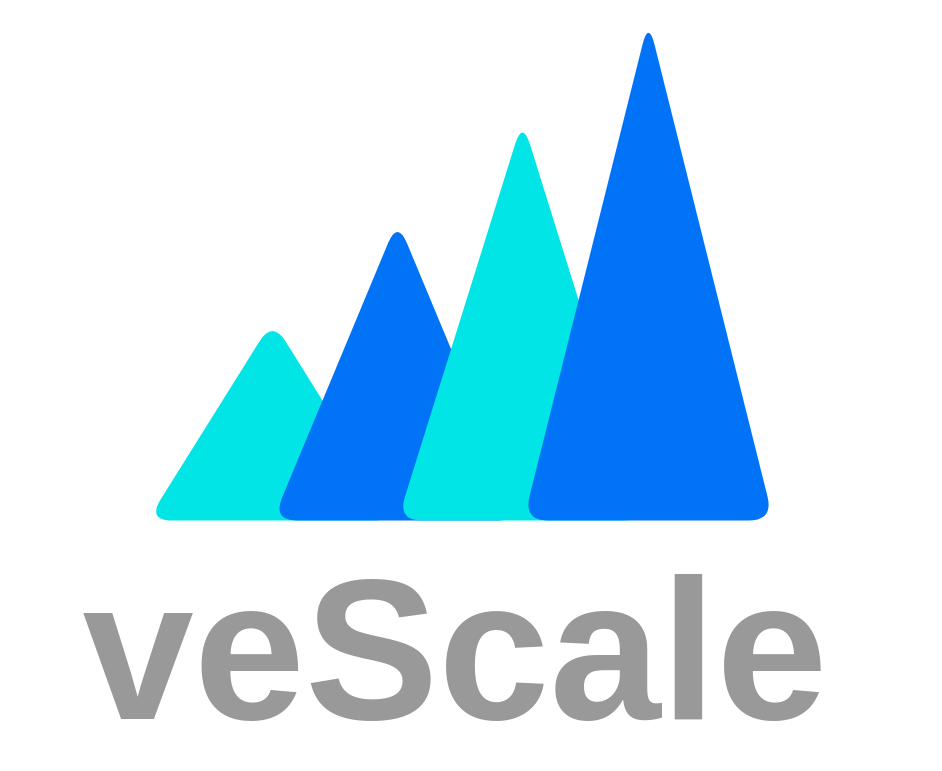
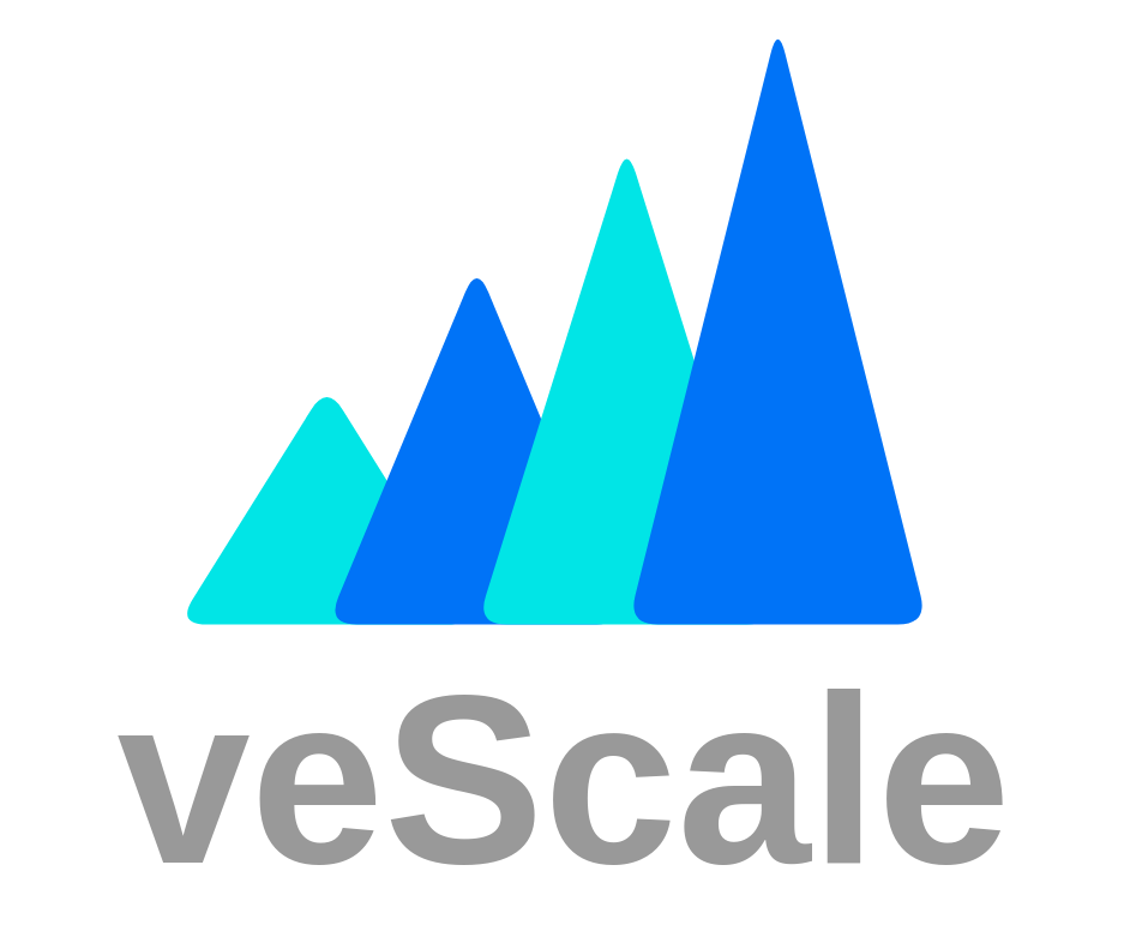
- <mxCell id="2" value="&lt;span style=&quot;font-size: 200px;&quot;&gt;veScale&lt;/span&gt;" style="text;html=1;align=center;verticalAlign=middle;whiteSpace=wrap;rounded=0;strokeWidth=3;fontSize=200;fontFamily=Helvetica;fontStyle=1;fontColor=#999999;" parent="1" vertex="1"><mxGeometry x="5" y="580" width="900" height="138.46" as="geometry" /></mxCell>
+ <mxCell id="2" value="&lt;span style=&quot;font-size: 200px;&quot;&gt;veScale&lt;/span&gt;" style="text;html=1;align=center;verticalAlign=middle;whiteSpace=wrap;rounded=0;strokeWidth=3;fontSize=200;fontFamily=Helvetica;fontStyle=1;fontColor=#999999;" parent="1" vertex="1"><mxGeometry y="580" width="900" height="138.46" as="geometry" x="20" /></mxCell>
